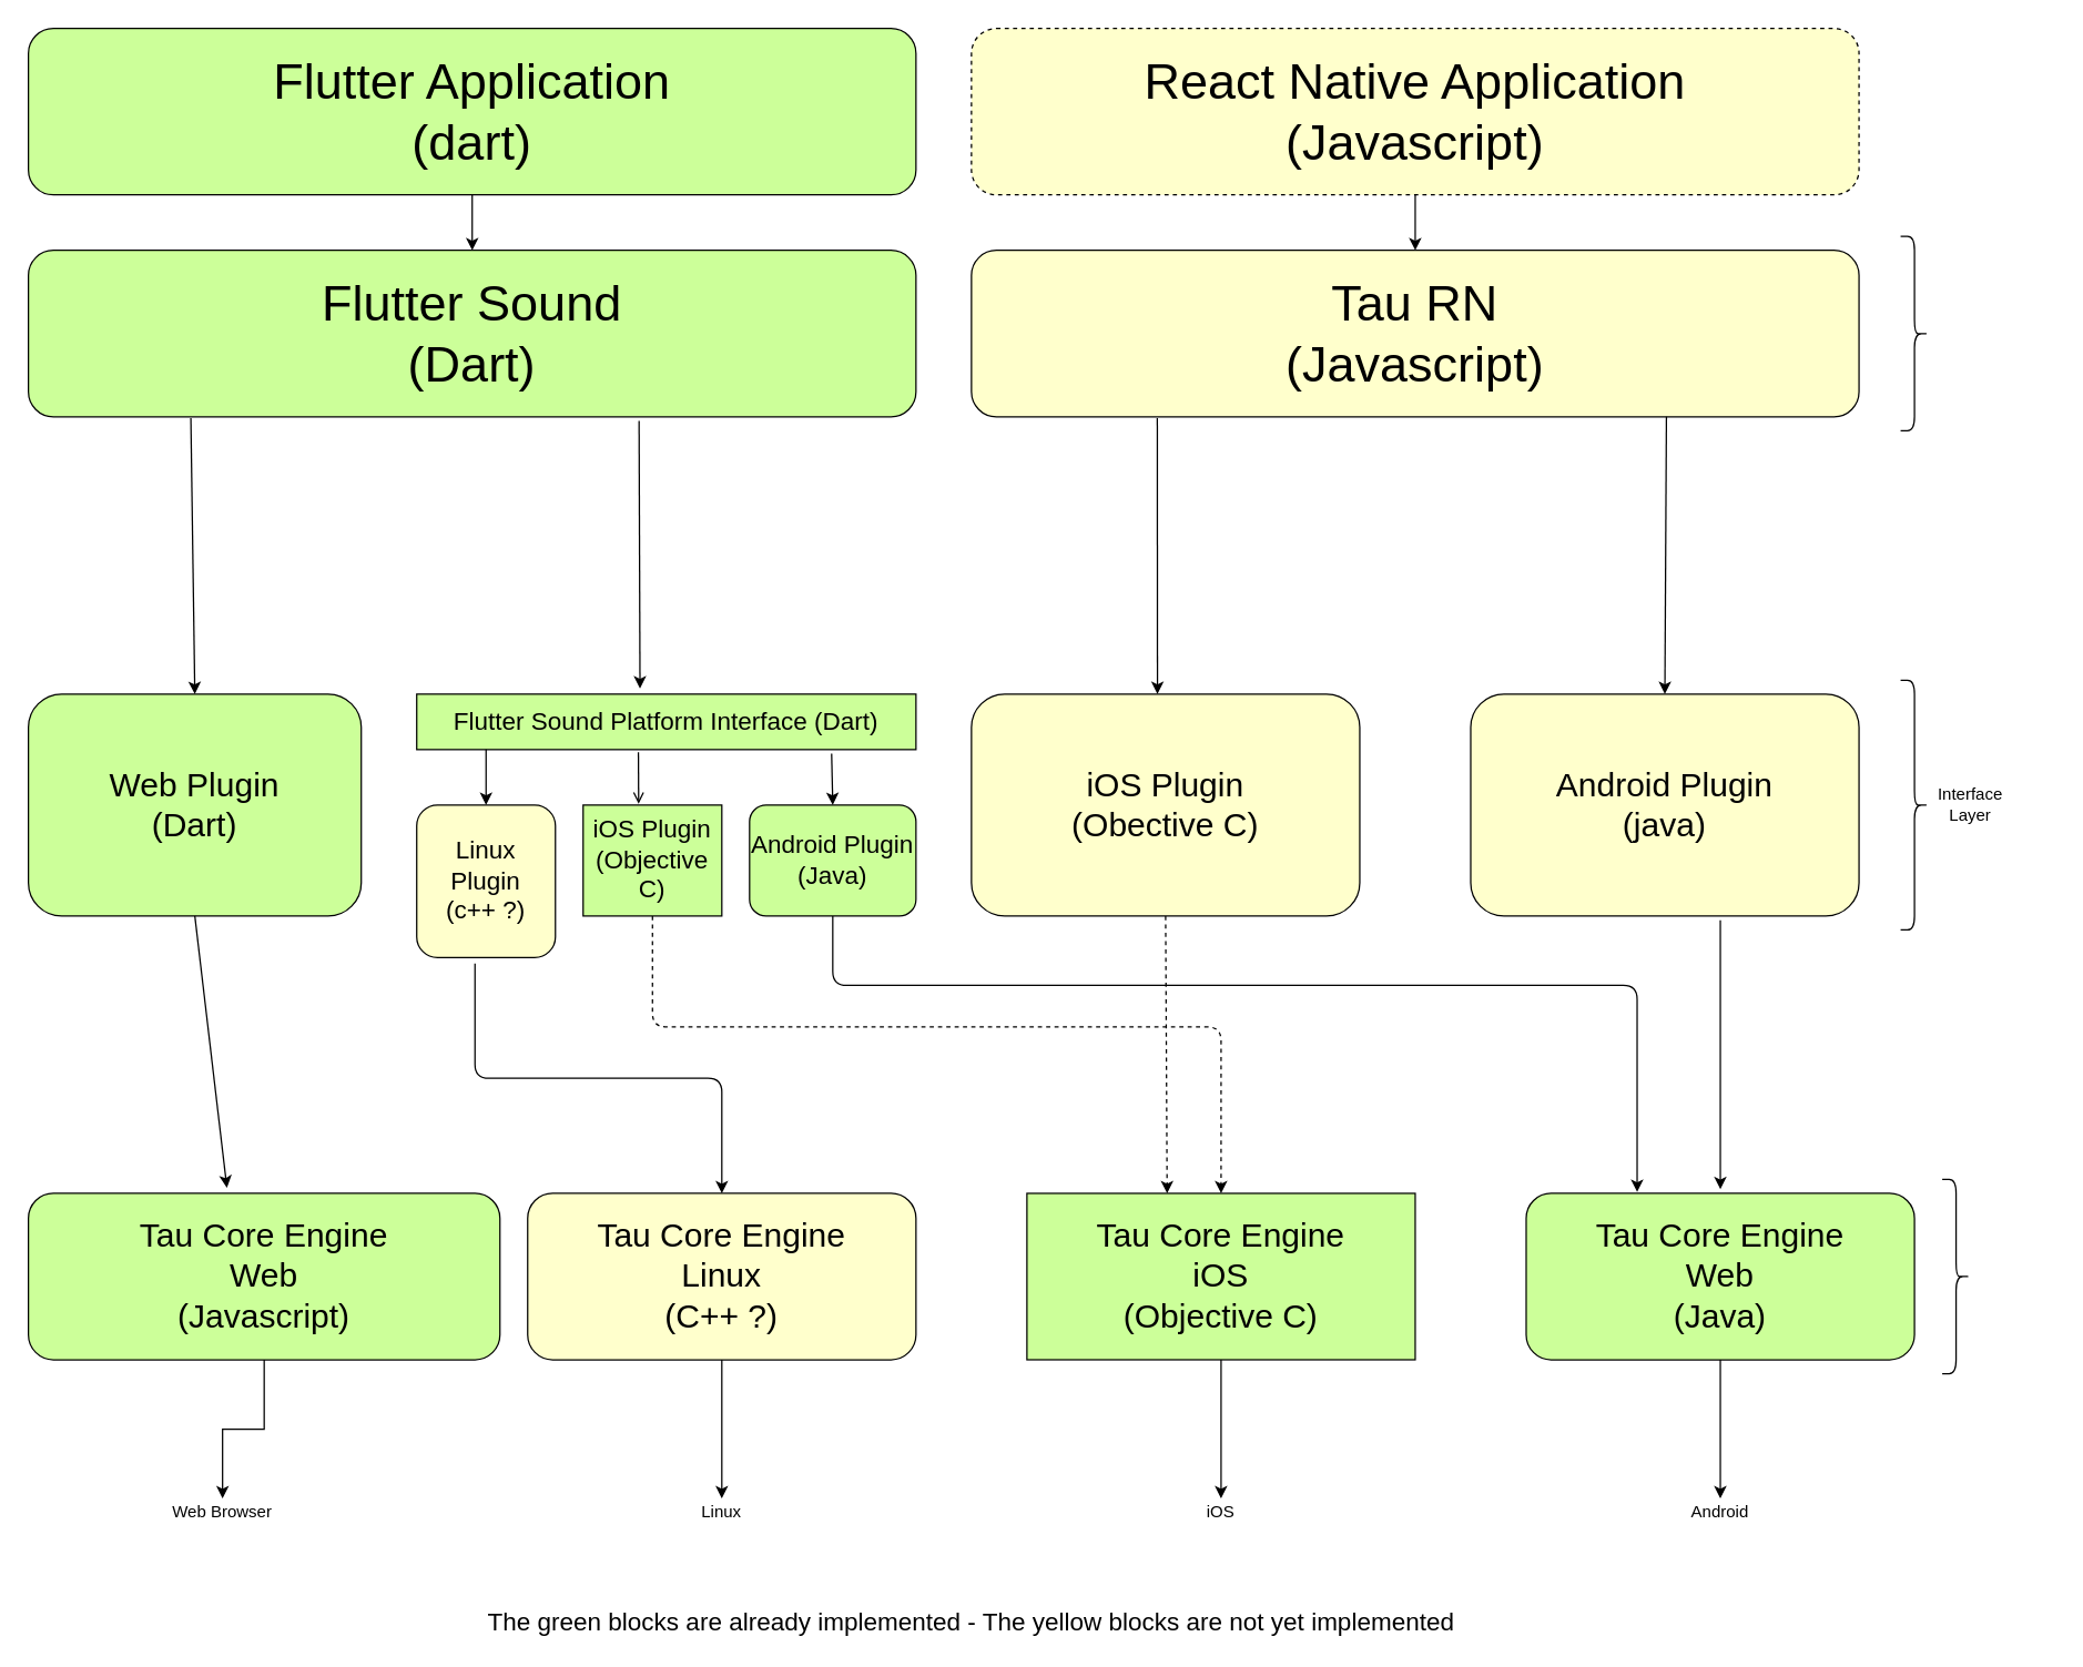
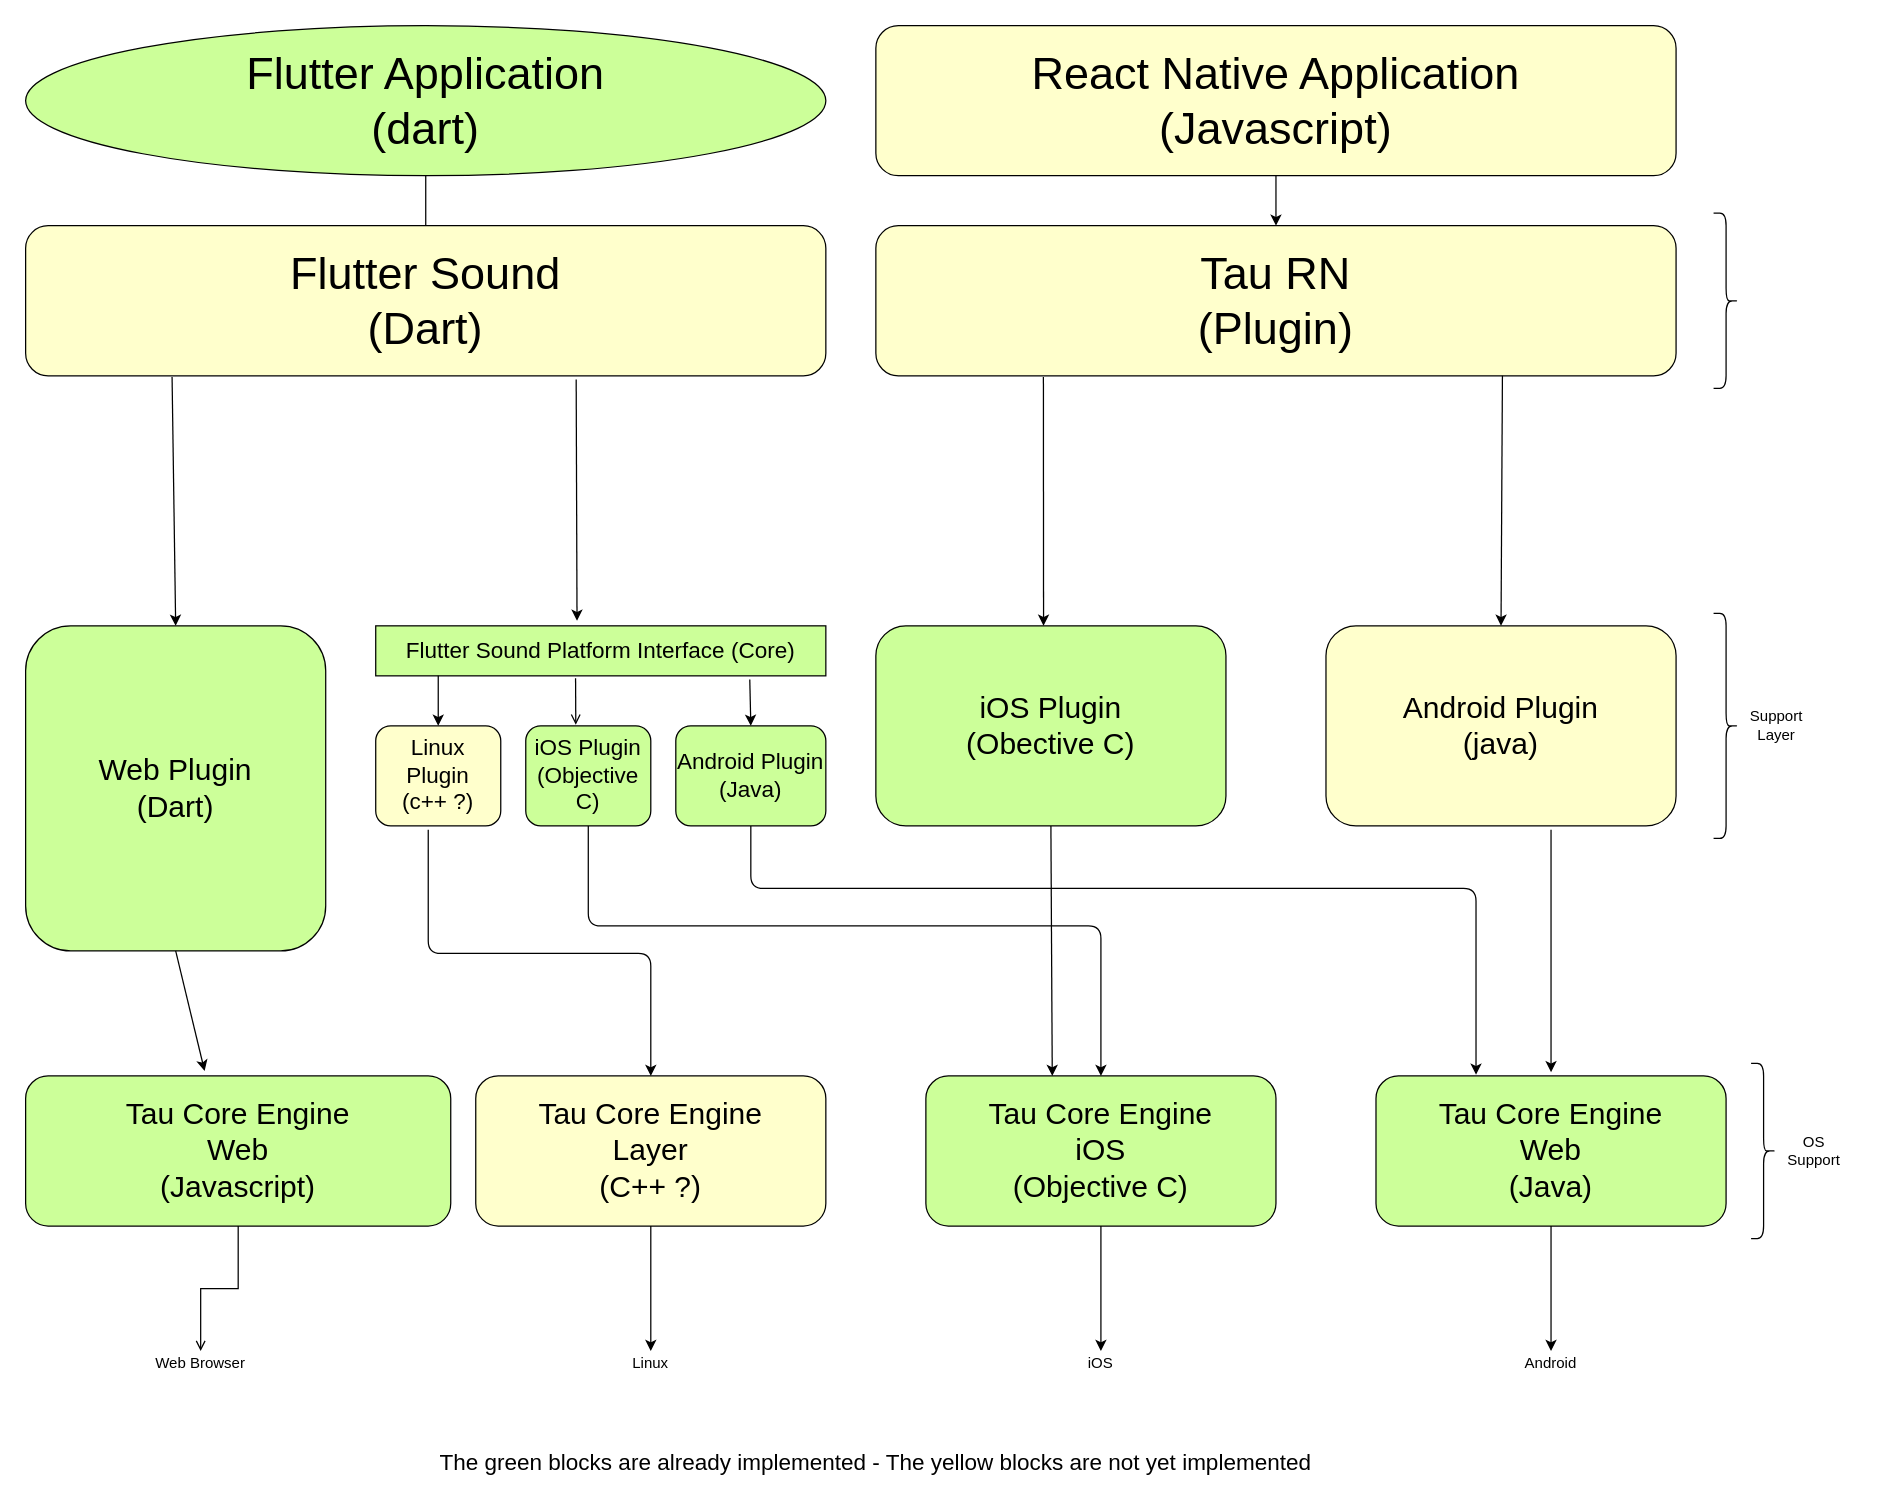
- <mxCell id="2" value="&lt;font style=&quot;font-size: 36px&quot;&gt;Flutter Application&lt;br&gt;(dart)&lt;/font&gt;" style="rounded=1;whiteSpace=wrap;html=1;fillColor=#CCFF99;" vertex="1" parent="1"><mxGeometry x="20" y="20" width="640" height="120" as="geometry" /></mxCell>
+ <mxCell id="2" value="&lt;font style=&quot;font-size: 36px&quot;&gt;Flutter Application&lt;br&gt;(dart)&lt;/font&gt;" style="ellipse;whiteSpace=wrap;html=1;fillColor=#CCFF99;" vertex="1" parent="1"><mxGeometry x="20" y="20" width="640" height="120" as="geometry" /></mxCell>
- <mxCell id="3" value="&lt;font style=&quot;font-size: 36px&quot;&gt;React Native Application&lt;br&gt;(Javascript)&lt;/font&gt;" style="rounded=1;whiteSpace=wrap;html=1;fillColor=#FFFFCC;dashed=1;" vertex="1" parent="1"><mxGeometry x="700" y="20" width="640" height="120" as="geometry" /></mxCell>
+ <mxCell id="3" value="&lt;font style=&quot;font-size: 36px&quot;&gt;React Native Application&lt;br&gt;(Javascript)&lt;/font&gt;" style="rounded=1;whiteSpace=wrap;html=1;fillColor=#FFFFCC;" vertex="1" parent="1"><mxGeometry x="700" y="20" width="640" height="120" as="geometry" /></mxCell>
- <mxCell id="28" value="" style="endArrow=classic;html=1;exitX=0.5;exitY=1;exitDx=0;exitDy=0;entryX=0.5;entryY=0;entryDx=0;entryDy=0;" edge="1" parent="1" source="2" target="4"><mxGeometry width="50" height="50" relative="1" as="geometry"><mxPoint x="290" y="200" as="sourcePoint" /><mxPoint x="340" y="150" as="targetPoint" /></mxGeometry></mxCell>
+ <mxCell id="28" value="" style="endArrow=none;html=1;exitX=0.5;exitY=1;exitDx=0;exitDy=0;entryX=0.5;entryY=0;entryDx=0;entryDy=0;" edge="1" parent="1" source="2" target="4"><mxGeometry width="50" height="50" relative="1" as="geometry"><mxPoint x="290" y="200" as="sourcePoint" /><mxPoint x="340" y="150" as="targetPoint" /></mxGeometry></mxCell>
- <mxCell id="4" value="&lt;font style=&quot;font-size: 36px&quot;&gt;&lt;font&gt;Flutter Sound&lt;br&gt;&lt;/font&gt;&lt;font&gt;(Dart)&lt;/font&gt;&lt;/font&gt;" style="rounded=1;whiteSpace=wrap;html=1;strokeColor=#000000;fillColor=#CCFF99;" vertex="1" parent="1"><mxGeometry x="20" y="180" width="640" height="120" as="geometry" /></mxCell>
+ <mxCell id="4" value="&lt;font style=&quot;font-size: 36px&quot;&gt;&lt;font&gt;Flutter Sound&lt;br&gt;&lt;/font&gt;&lt;font&gt;(Dart)&lt;/font&gt;&lt;/font&gt;" style="rounded=1;whiteSpace=wrap;html=1;strokeColor=#000000;fillColor=#ffffcc;" vertex="1" parent="1"><mxGeometry x="20" y="180" width="640" height="120" as="geometry" /></mxCell>
- <mxCell id="5" value="&lt;font&gt;&lt;font style=&quot;font-size: 36px&quot;&gt;Tau RN&lt;br&gt;(Javascript)&lt;/font&gt;&lt;br&gt;&lt;/font&gt;" style="rounded=1;whiteSpace=wrap;html=1;fillColor=#FFFFCC;" vertex="1" parent="1"><mxGeometry x="700" y="180" width="640" height="120" as="geometry" /></mxCell>
+ <mxCell id="5" value="&lt;font&gt;&lt;font style=&quot;font-size: 36px&quot;&gt;Tau RN&lt;br&gt;(Plugin)&lt;/font&gt;&lt;br&gt;&lt;/font&gt;" style="rounded=1;whiteSpace=wrap;html=1;fillColor=#FFFFCC;" vertex="1" parent="1"><mxGeometry x="700" y="180" width="640" height="120" as="geometry" /></mxCell>
- <mxCell id="12" value="&lt;font style=&quot;font-size: 18px&quot;&gt;Flutter Sound Platform Interface (Dart)&lt;/font&gt;" style="rounded=0;whiteSpace=wrap;html=1;fillColor=#CCFF99;" vertex="1" parent="1"><mxGeometry x="300" y="500" width="360" height="40" as="geometry" /></mxCell>
+ <mxCell id="12" value="&lt;font style=&quot;font-size: 18px&quot;&gt;Flutter Sound Platform Interface (Core)&lt;/font&gt;" style="rounded=0;whiteSpace=wrap;html=1;fillColor=#CCFF99;" vertex="1" parent="1"><mxGeometry x="300" y="500" width="360" height="40" as="geometry" /></mxCell>
- <mxCell id="11" value="&lt;font style=&quot;font-size: 24px&quot;&gt;Web Plugin&lt;br&gt;(Dart)&lt;/font&gt;" style="rounded=1;whiteSpace=wrap;html=1;fillColor=#CCFF99;" vertex="1" parent="1"><mxGeometry x="20" y="500" width="240" height="160" as="geometry" /></mxCell>
+ <mxCell id="11" value="&lt;font style=&quot;font-size: 24px&quot;&gt;Web Plugin&lt;br&gt;(Dart)&lt;/font&gt;" style="rounded=1;whiteSpace=wrap;html=1;fillColor=#CCFF99;" vertex="1" parent="1"><mxGeometry x="20" y="500" width="240" height="260" as="geometry" /></mxCell>
- <mxCell id="16" value="&lt;font style=&quot;font-size: 24px&quot;&gt;iOS Plugin&lt;br&gt;(Obective C)&lt;/font&gt;" style="rounded=1;whiteSpace=wrap;html=1;fillColor=#FFFFCC;" vertex="1" parent="1"><mxGeometry x="700" y="500" width="280" height="160" as="geometry" /></mxCell>
+ <mxCell id="16" value="&lt;font style=&quot;font-size: 24px&quot;&gt;iOS Plugin&lt;br&gt;(Obective C)&lt;/font&gt;" style="rounded=1;whiteSpace=wrap;html=1;fillColor=#ccff99;" vertex="1" parent="1"><mxGeometry x="700" y="500" width="280" height="160" as="geometry" /></mxCell>
- <mxCell id="44" value="Interface&lt;br&gt;Layer" style="text;html=1;align=center;verticalAlign=middle;resizable=0;points=[];autosize=1;" vertex="1" parent="1"><mxGeometry x="1390" y="565" width="60" height="30" as="geometry" /></mxCell>
+ <mxCell id="44" value="Support&lt;br&gt;Layer" style="text;html=1;align=center;verticalAlign=middle;resizable=0;points=[];autosize=1;" vertex="1" parent="1"><mxGeometry x="1390" y="565" width="60" height="30" as="geometry" /></mxCell>
- <mxCell id="14" value="&lt;font style=&quot;font-size: 18px&quot;&gt;iOS Plugin&lt;br&gt;(Objective C)&lt;/font&gt;" style="whiteSpace=wrap;html=1;fillColor=#CCFF99;rounded=0;" vertex="1" parent="1"><mxGeometry x="420" y="580" width="100" height="80" as="geometry" /></mxCell>
+ <mxCell id="14" value="&lt;font style=&quot;font-size: 18px&quot;&gt;iOS Plugin&lt;br&gt;(Objective C)&lt;/font&gt;" style="rounded=1;whiteSpace=wrap;html=1;fillColor=#CCFF99;" vertex="1" parent="1"><mxGeometry x="420" y="580" width="100" height="80" as="geometry" /></mxCell>
- <mxCell id="13" value="&lt;font style=&quot;font-size: 18px&quot;&gt;Linux Plugin&lt;br&gt;(c++ ?)&lt;/font&gt;" style="rounded=1;whiteSpace=wrap;html=1;fillColor=#FFFFCC;" vertex="1" parent="1"><mxGeometry x="300" y="580" width="100" height="110" as="geometry" /></mxCell>
+ <mxCell id="13" value="&lt;font style=&quot;font-size: 18px&quot;&gt;Linux Plugin&lt;br&gt;(c++ ?)&lt;/font&gt;" style="rounded=1;whiteSpace=wrap;html=1;fillColor=#FFFFCC;" vertex="1" parent="1"><mxGeometry x="300" y="580" width="100" height="80" as="geometry" /></mxCell>
- <mxCell id="35" value="" style="edgeStyle=elbowEdgeStyle;elbow=vertical;endArrow=classic;html=1;exitX=0.5;exitY=1;exitDx=0;exitDy=0;entryX=0.5;entryY=0;entryDx=0;entryDy=0;dashed=1;" edge="1" parent="1" source="14" target="9"><mxGeometry width="50" height="50" relative="1" as="geometry"><mxPoint x="720" y="560" as="sourcePoint" /><mxPoint x="770" y="510" as="targetPoint" /><Array as="points"><mxPoint x="670" y="740" /></Array></mxGeometry></mxCell>
+ <mxCell id="35" value="" style="edgeStyle=elbowEdgeStyle;elbow=vertical;endArrow=classic;html=1;exitX=0.5;exitY=1;exitDx=0;exitDy=0;entryX=0.5;entryY=0;entryDx=0;entryDy=0;" edge="1" parent="1" source="14" target="9"><mxGeometry width="50" height="50" relative="1" as="geometry"><mxPoint x="720" y="560" as="sourcePoint" /><mxPoint x="770" y="510" as="targetPoint" /><Array as="points"><mxPoint x="670" y="740" /></Array></mxGeometry></mxCell>
- <mxCell id="37" value="" style="endArrow=classic;html=1;exitX=0.5;exitY=1;exitDx=0;exitDy=0;entryX=0.361;entryY=0;entryDx=0;entryDy=0;entryPerimeter=0;dashed=1;" edge="1" parent="1" source="16" target="9"><mxGeometry width="50" height="50" relative="1" as="geometry"><mxPoint x="720" y="560" as="sourcePoint" /><mxPoint x="770" y="510" as="targetPoint" /></mxGeometry></mxCell>
+ <mxCell id="37" value="" style="endArrow=classic;html=1;exitX=0.5;exitY=1;exitDx=0;exitDy=0;entryX=0.361;entryY=0;entryDx=0;entryDy=0;entryPerimeter=0;" edge="1" parent="1" source="16" target="9"><mxGeometry width="50" height="50" relative="1" as="geometry"><mxPoint x="720" y="560" as="sourcePoint" /><mxPoint x="770" y="510" as="targetPoint" /></mxGeometry></mxCell>
- <mxCell id="8" value="&lt;font&gt;&lt;font style=&quot;font-size: 24px&quot;&gt;Tau Core Engine&lt;br&gt;Linux&lt;br&gt;(C++ ?)&lt;/font&gt;&lt;br&gt;&lt;/font&gt;" style="rounded=1;whiteSpace=wrap;html=1;fillColor=#FFFFCC;" vertex="1" parent="1"><mxGeometry x="380" y="860" width="280" height="120" as="geometry" /></mxCell>
+ <mxCell id="8" value="&lt;font&gt;&lt;font style=&quot;font-size: 24px&quot;&gt;Tau Core Engine&lt;br&gt;Layer&lt;br&gt;(C++ ?)&lt;/font&gt;&lt;br&gt;&lt;/font&gt;" style="rounded=1;whiteSpace=wrap;html=1;fillColor=#FFFFCC;" vertex="1" parent="1"><mxGeometry x="380" y="860" width="280" height="120" as="geometry" /></mxCell>
- <mxCell id="9" value="&lt;font&gt;&lt;font style=&quot;font-size: 24px&quot;&gt;Tau Core Engine&lt;br&gt;iOS&lt;br&gt;(Objective C)&lt;/font&gt;&lt;br&gt;&lt;/font&gt;" style="whiteSpace=wrap;html=1;fillColor=#CCFF99;rounded=0;" vertex="1" parent="1"><mxGeometry x="740" y="860" width="280" height="120" as="geometry" /></mxCell>
+ <mxCell id="9" value="&lt;font&gt;&lt;font style=&quot;font-size: 24px&quot;&gt;Tau Core Engine&lt;br&gt;iOS&lt;br&gt;(Objective C)&lt;/font&gt;&lt;br&gt;&lt;/font&gt;" style="rounded=1;whiteSpace=wrap;html=1;fillColor=#CCFF99;" vertex="1" parent="1"><mxGeometry x="740" y="860" width="280" height="120" as="geometry" /></mxCell>
+ <mxCell id="45" value="OS&lt;br&gt;Support" style="text;html=1;align=center;verticalAlign=middle;resizable=0;points=[];autosize=1;" vertex="1" parent="1"><mxGeometry x="1420" y="905" width="60" height="30" as="geometry" /></mxCell>
- <mxCell id="6" style="edgeStyle=orthogonalEdgeStyle;rounded=0;orthogonalLoop=1;jettySize=auto;html=1;exitX=0.5;exitY=1;exitDx=0;exitDy=0;entryX=0.5;entryY=0;entryDx=0;entryDy=0;" edge="1" parent="1" source="7" target="19"><mxGeometry relative="1" as="geometry"><mxPoint x="160" y="1060" as="targetPoint" /></mxGeometry></mxCell>
+ <mxCell id="6" style="edgeStyle=orthogonalEdgeStyle;rounded=0;orthogonalLoop=1;jettySize=auto;html=1;exitX=0.5;exitY=1;exitDx=0;exitDy=0;entryX=0.5;entryY=0;entryDx=0;entryDy=0;endArrow=open;" edge="1" parent="1" source="7" target="19"><mxGeometry relative="1" as="geometry"><mxPoint x="160" y="1060" as="targetPoint" /></mxGeometry></mxCell>
